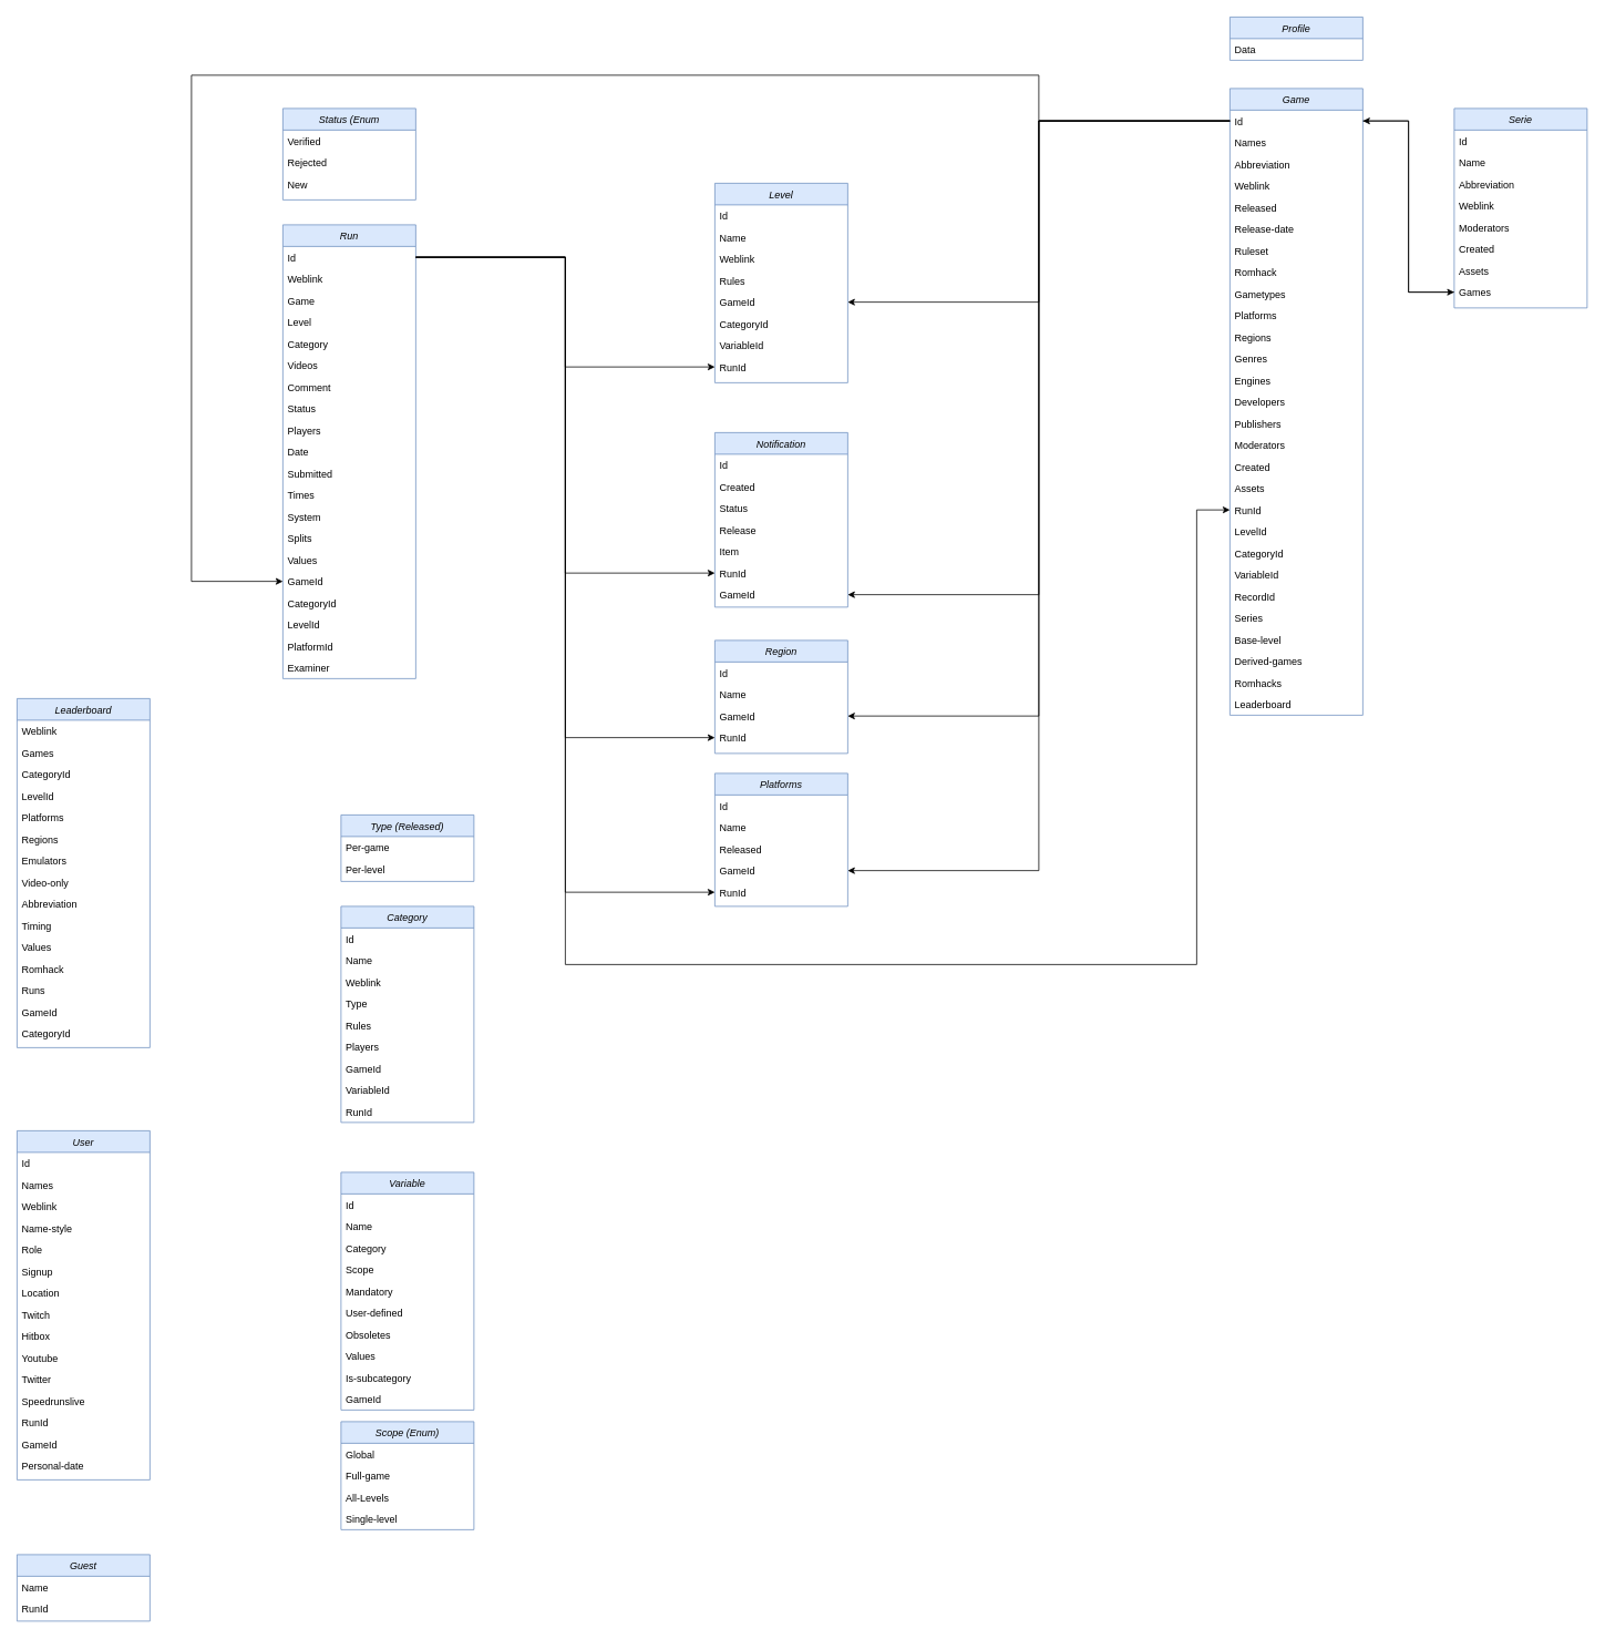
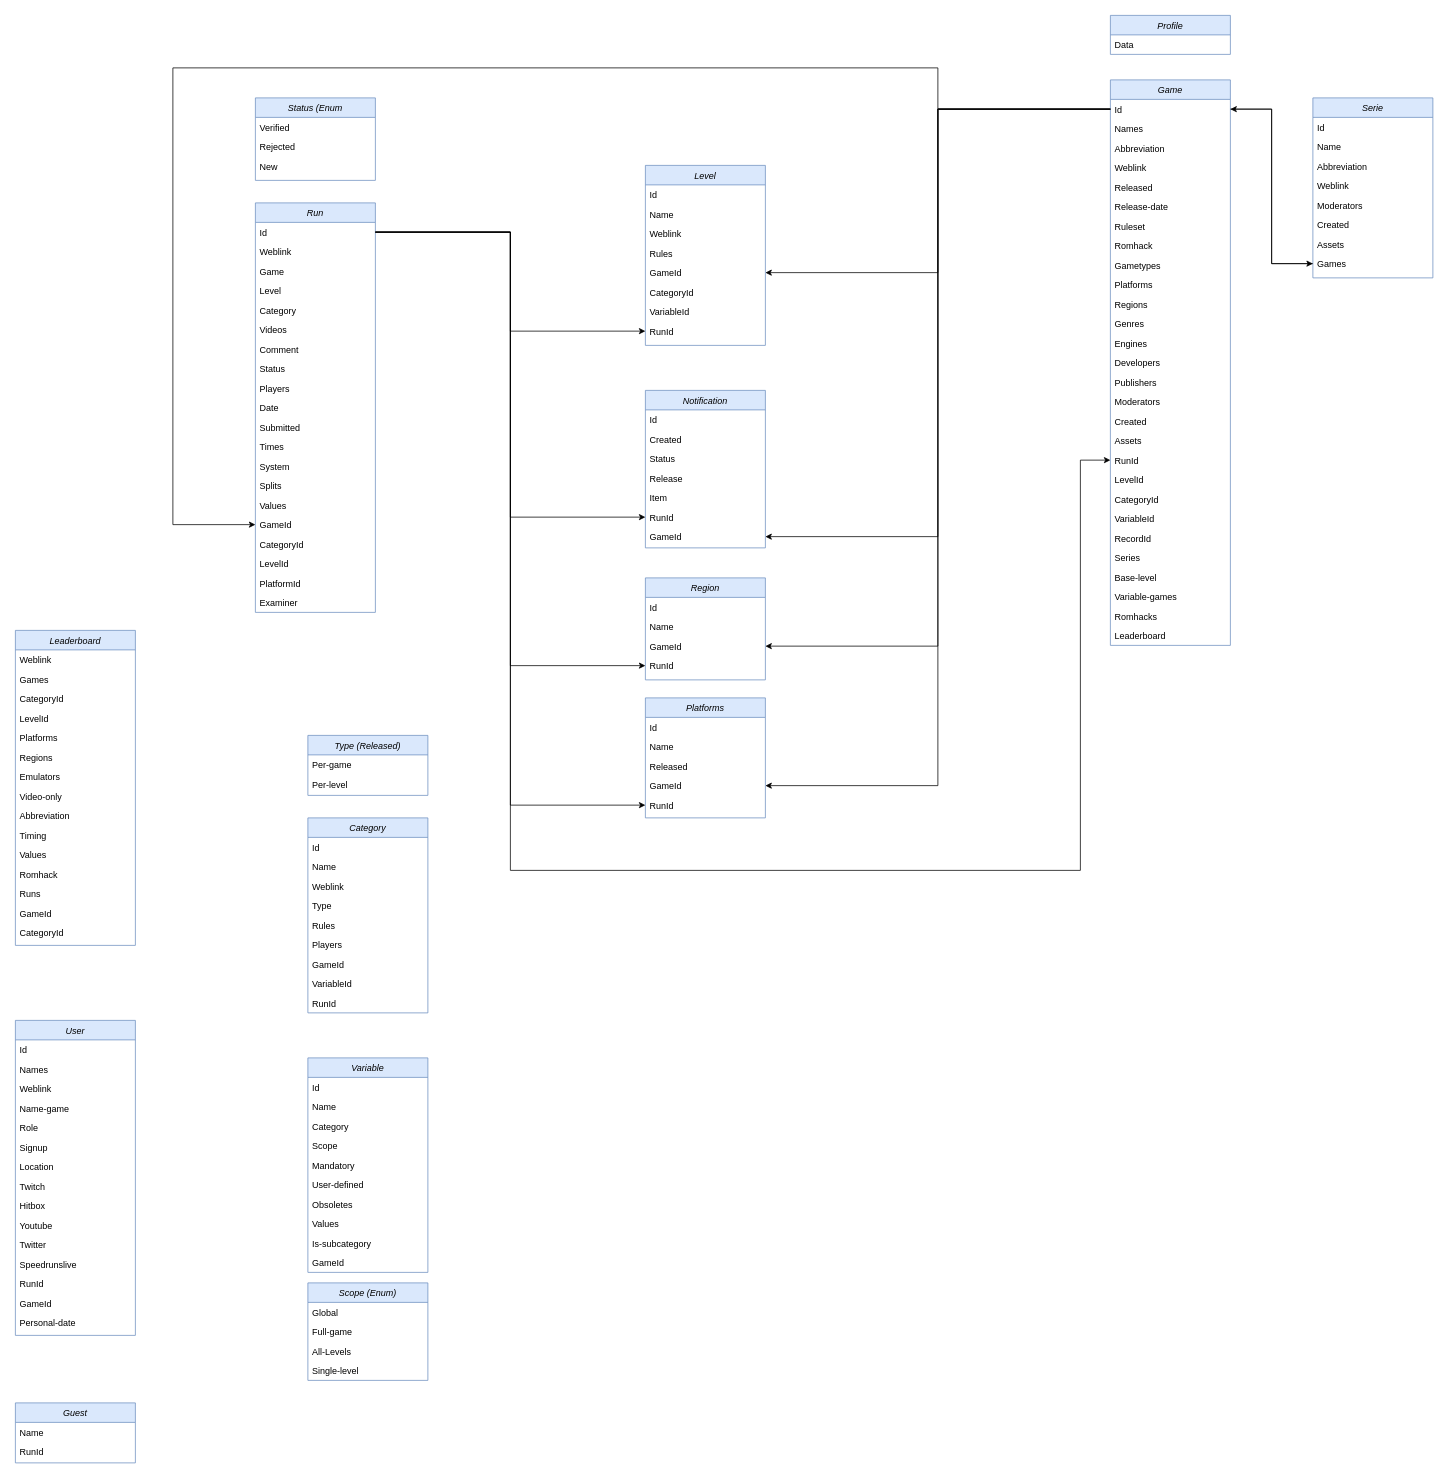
- <mxCell id="71" value="Derived-games" style="text;align=left;verticalAlign=top;spacingLeft=4;spacingRight=4;overflow=hidden;rotatable=0;points=[[0,0.5],[1,0.5]];portConstraint=eastwest;rounded=0;shadow=0;html=0;" vertex="1" parent="45"><mxGeometry y="676" width="160" height="26" as="geometry" /></mxCell>
+ <mxCell id="71" value="Variable-games" style="text;align=left;verticalAlign=top;spacingLeft=4;spacingRight=4;overflow=hidden;rotatable=0;points=[[0,0.5],[1,0.5]];portConstraint=eastwest;rounded=0;shadow=0;html=0;" vertex="1" parent="45"><mxGeometry y="676" width="160" height="26" as="geometry" /></mxCell>
- <mxCell id="136" value="Name-style" style="text;align=left;verticalAlign=top;spacingLeft=4;spacingRight=4;overflow=hidden;rotatable=0;points=[[0,0.5],[1,0.5]];portConstraint=eastwest;rounded=0;shadow=0;html=0;" vertex="1" parent="132"><mxGeometry y="104" width="160" height="26" as="geometry" /></mxCell>
+ <mxCell id="136" value="Name-game" style="text;align=left;verticalAlign=top;spacingLeft=4;spacingRight=4;overflow=hidden;rotatable=0;points=[[0,0.5],[1,0.5]];portConstraint=eastwest;rounded=0;shadow=0;html=0;" vertex="1" parent="132"><mxGeometry y="104" width="160" height="26" as="geometry" /></mxCell>
